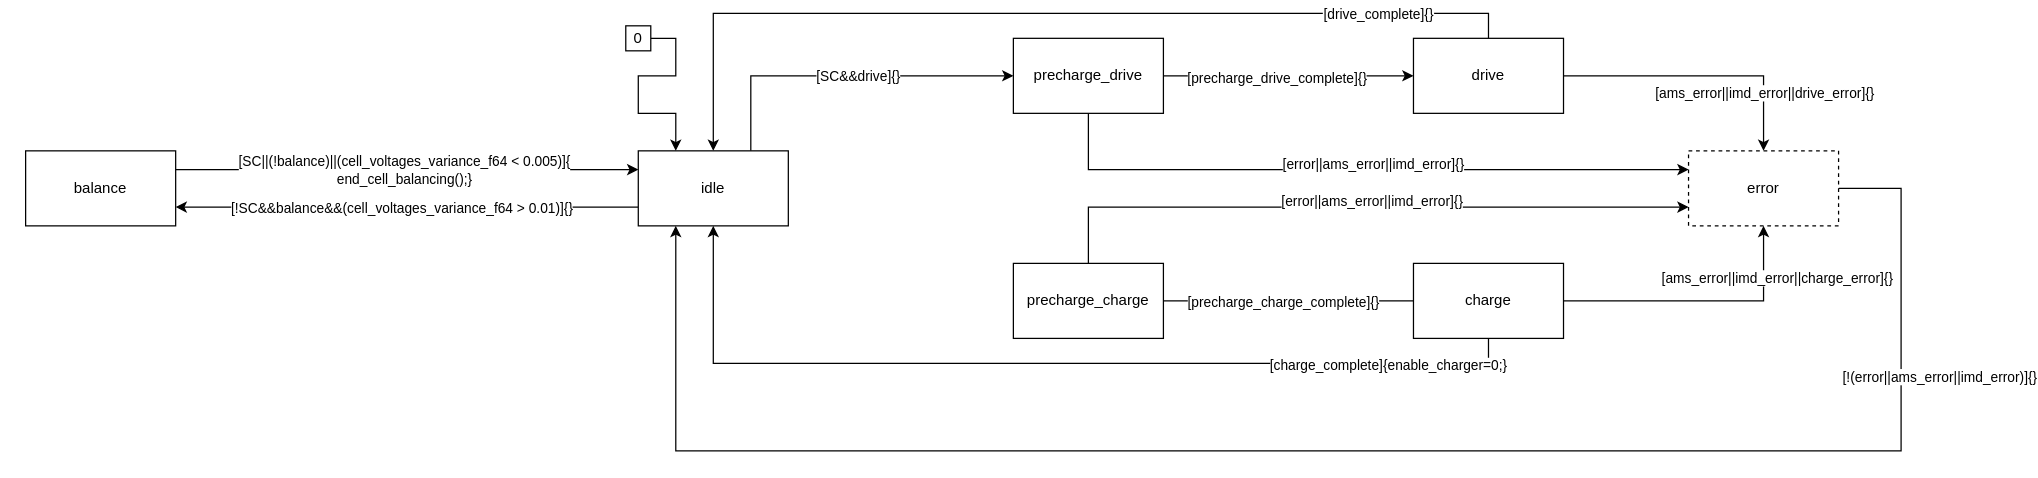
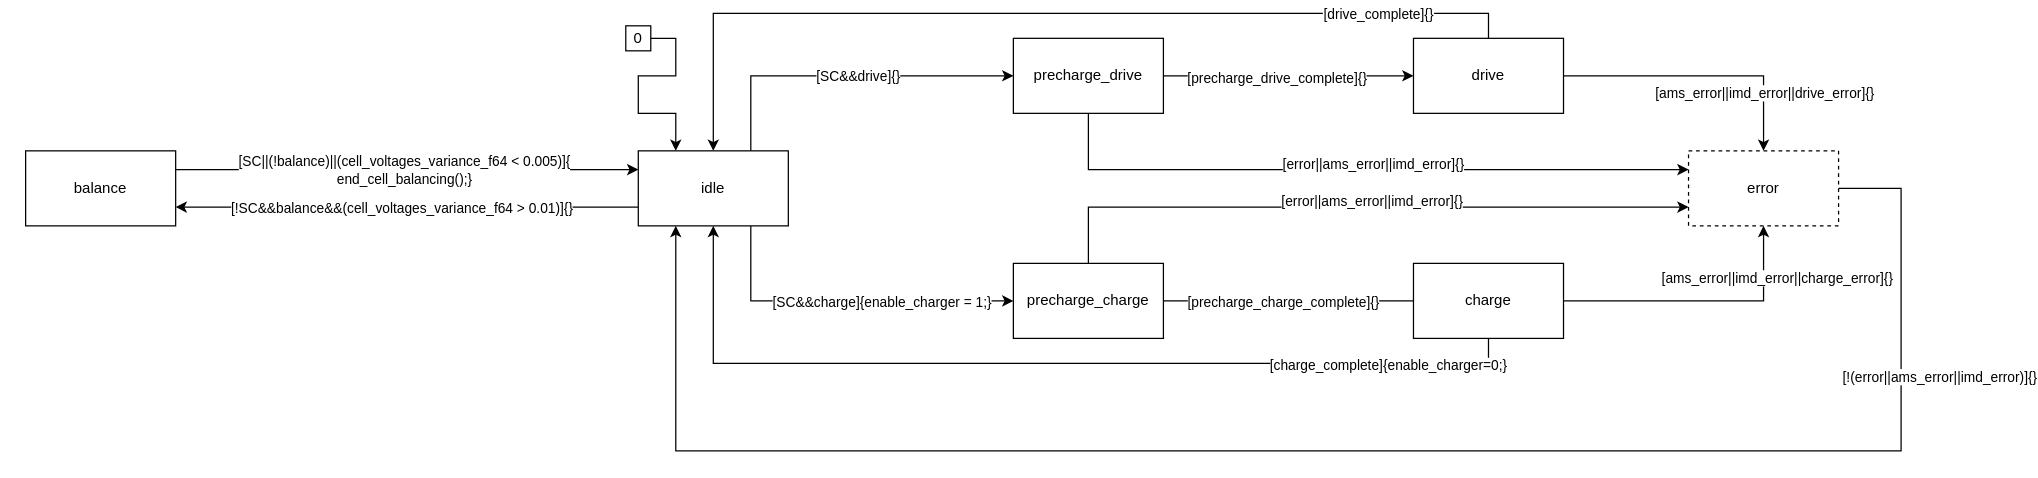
+ <mxCell id="27" style="edgeStyle=orthogonalEdgeStyle;rounded=0;orthogonalLoop=1;jettySize=auto;html=1;exitX=0.75;exitY=1;exitDx=0;exitDy=0;entryX=0;entryY=0.5;entryDx=0;entryDy=0;" parent="1" source="31" target="11" edge="1"><mxGeometry relative="1" as="geometry" /></mxCell>
+ <mxCell id="28" value="[SC&amp;amp;&amp;amp;charge]{enable_charger = 1;}" style="edgeLabel;html=1;align=center;verticalAlign=middle;resizable=0;points=[];" parent="27" vertex="1" connectable="0"><mxGeometry x="0.273" relative="1" as="geometry"><mxPoint x="-8" as="offset" /></mxGeometry></mxCell>
